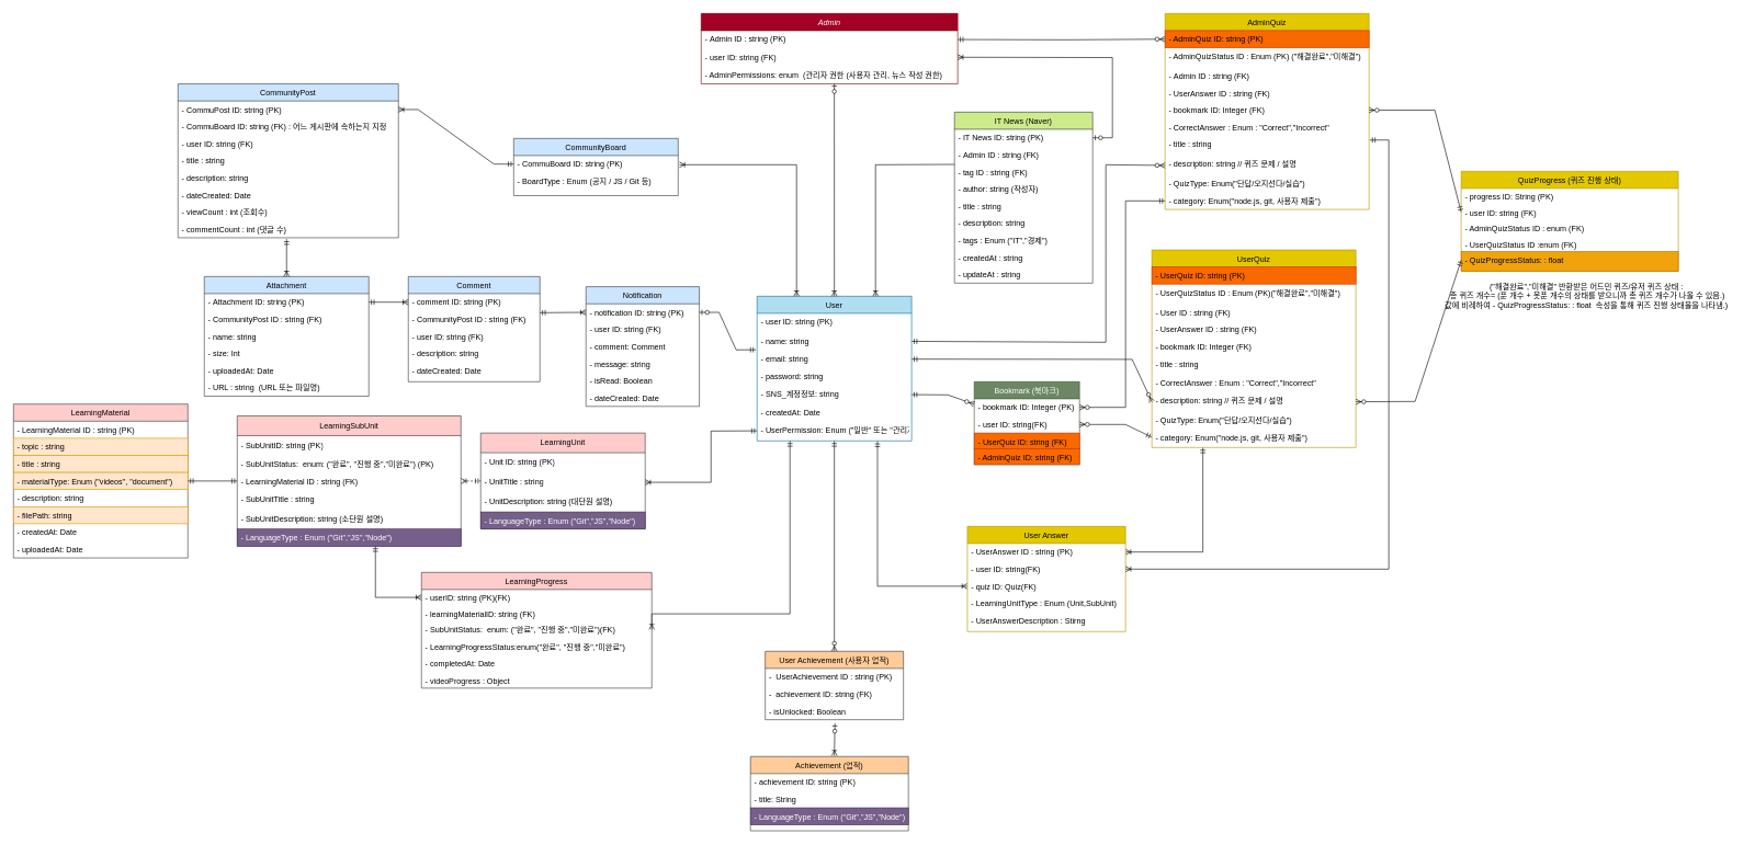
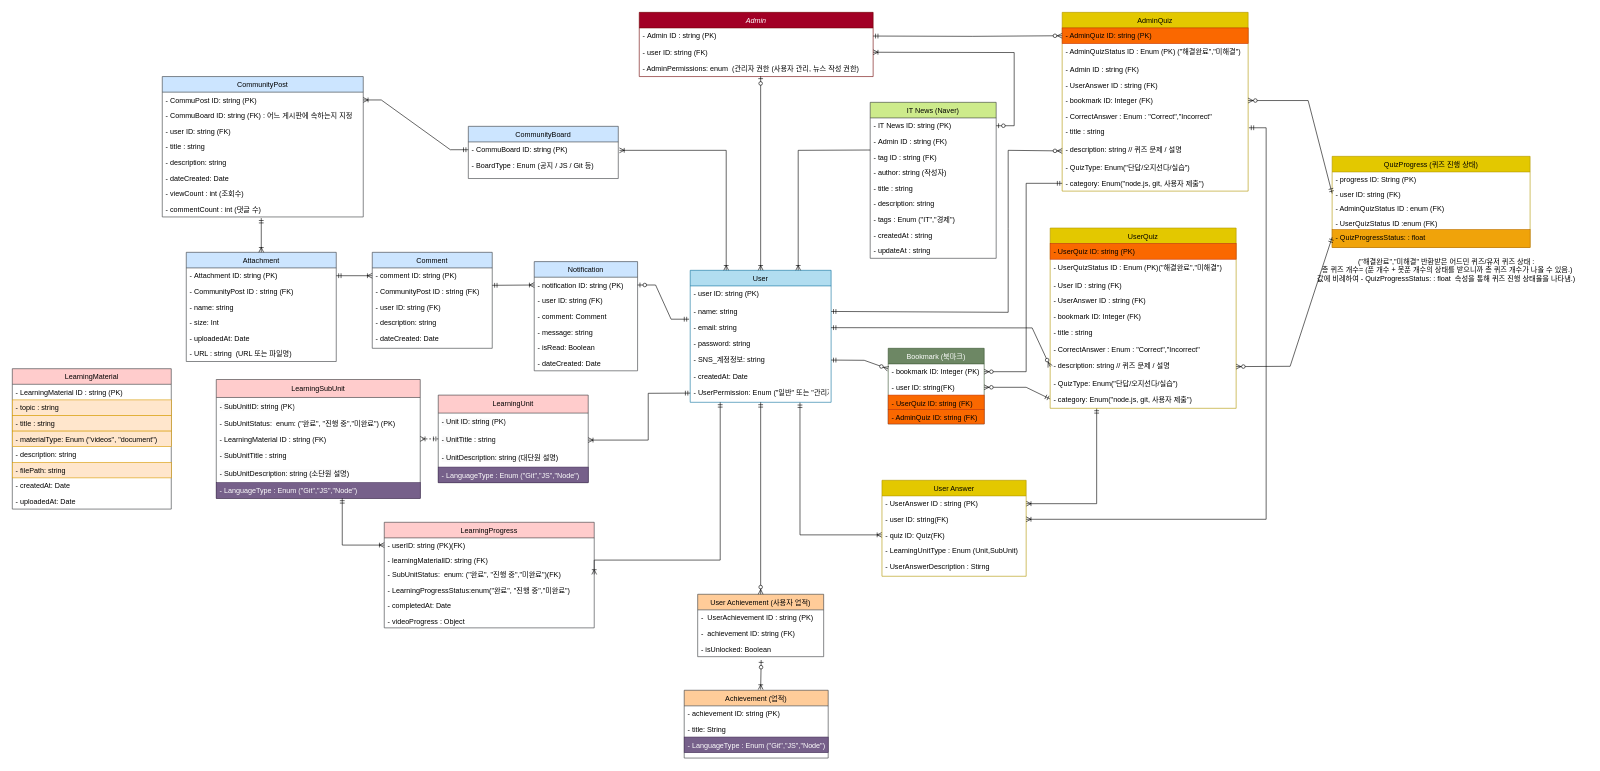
- <mxCell id="46" value="" style="fontSize=12;html=1;endArrow=ERmandOne;startArrow=ERmandOne;rounded=0;" parent="1" source="22" target="36" edge="1"><mxGeometry width="100" height="100" relative="1" as="geometry"><mxPoint x="336.13" y="650" as="sourcePoint" /><mxPoint x="436.13" y="550" as="targetPoint" /></mxGeometry></mxCell>
